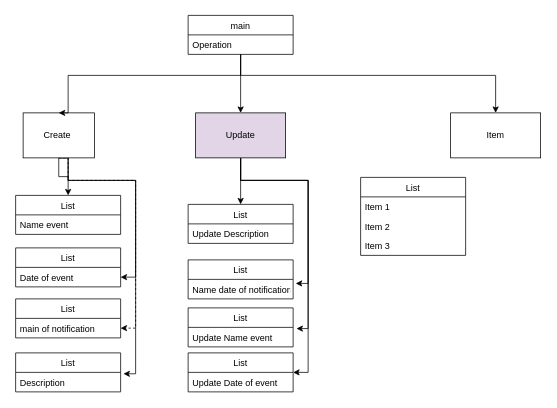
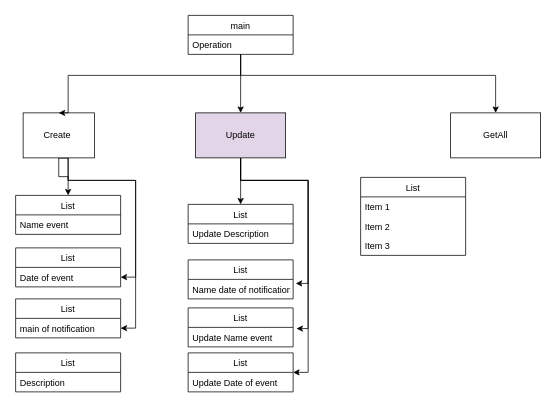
- <mxCell id="12" value="Item" style="rounded=0;whiteSpace=wrap;html=1;" parent="1" vertex="1"><mxGeometry x="600" y="150" width="120" height="60" as="geometry" /></mxCell>
+ <mxCell id="12" value="GetAll" style="rounded=0;whiteSpace=wrap;html=1;" parent="1" vertex="1"><mxGeometry x="600" y="150" width="120" height="60" as="geometry" /></mxCell>
- <mxCell id="4" style="edgeStyle=orthogonalEdgeStyle;rounded=0;orthogonalLoop=1;jettySize=auto;html=1;exitX=0.5;exitY=1;exitDx=0;exitDy=0;dashed=1;" parent="1" source="6" target="29" edge="1"><mxGeometry relative="1" as="geometry"><Array as="points"><mxPoint x="90" y="240" /><mxPoint x="180" y="240" /><mxPoint x="180" y="437" /></Array></mxGeometry></mxCell>
+ <mxCell id="4" style="edgeStyle=orthogonalEdgeStyle;rounded=0;orthogonalLoop=1;jettySize=auto;html=1;exitX=0.5;exitY=1;exitDx=0;exitDy=0;" parent="1" source="6" target="29" edge="1"><mxGeometry relative="1" as="geometry"><Array as="points"><mxPoint x="90" y="240" /><mxPoint x="180" y="240" /><mxPoint x="180" y="437" /></Array></mxGeometry></mxCell>
- <mxCell id="5" style="edgeStyle=orthogonalEdgeStyle;rounded=0;orthogonalLoop=1;jettySize=auto;html=1;exitX=0.5;exitY=1;exitDx=0;exitDy=0;entryX=1.027;entryY=0.072;entryDx=0;entryDy=0;entryPerimeter=0;" parent="1" source="6" target="33" edge="1"><mxGeometry relative="1" as="geometry"><Array as="points"><mxPoint x="90" y="240" /><mxPoint x="180" y="240" /><mxPoint x="180" y="498" /></Array></mxGeometry></mxCell>
